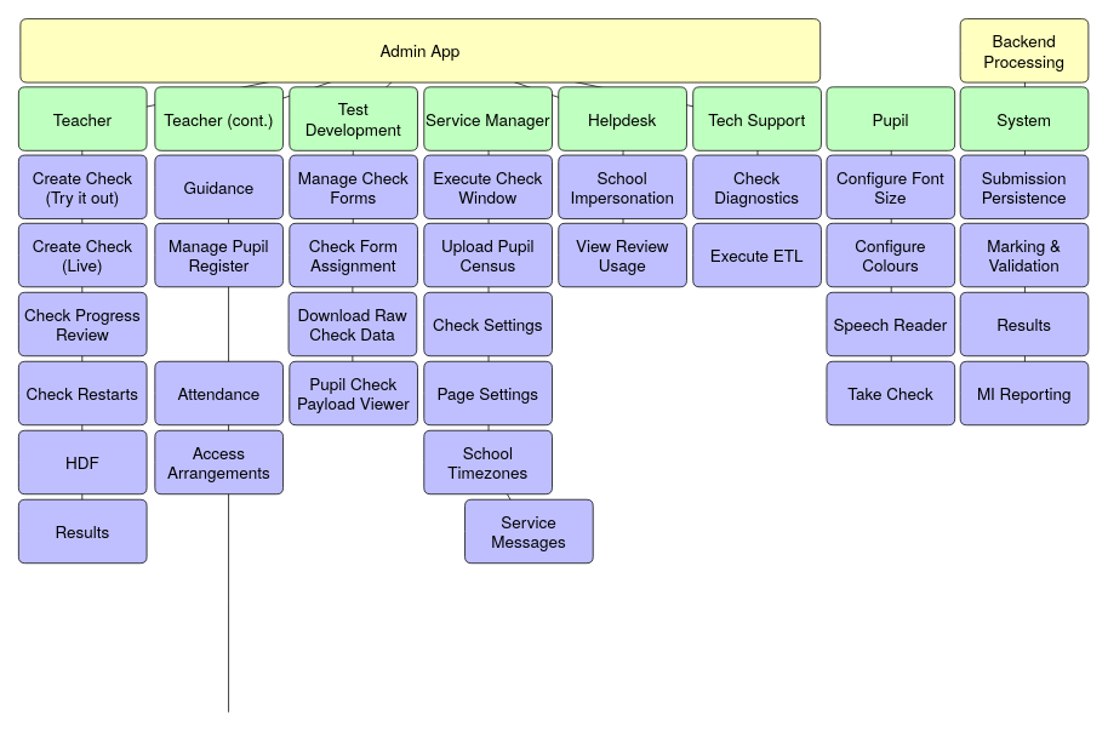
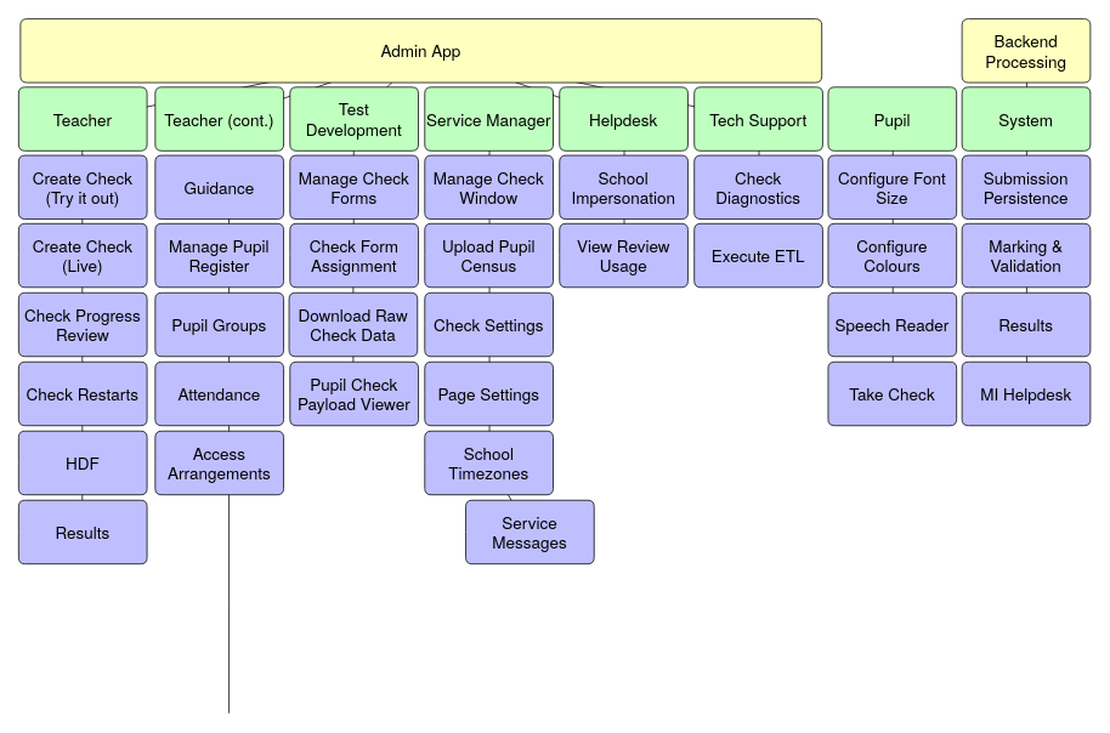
- <mxCell id="49" value="&lt;p style=&quot;align:center;margin-left:0;margin-right:0;margin-top:0px;margin-bottom:0px;text-indent:0;valign:middle;direction:ltr;&quot;&gt;&lt;font style=&quot;font-size:18px;font-family:Helvetica Neue;color:#000000;direction:ltr;letter-spacing:0px;line-height:120%;opacity:1&quot;&gt;Execute Check Window&lt;/font&gt;&lt;/p&gt;" style="verticalAlign=middle;align=center;vsdxID=52;fillColor=#bfbfff;gradientColor=none;shape=stencil(nZFdDsIgEIRPs69mAY0HqPUCnoDIKhsRGtr6d3ppNyZofCpPOzPfZpMBTNN72xFo7IecLnRnN3gwO9Cao6fMQ5nAtGCaU8p0zmmMTnRnC6lxdsjJjppojTYfD/wi8bYr3JSncC2hbF/Tbbr6EAYletZqL2DgWIEKF6Mf/RdejH6BZZhbkb44BCm1zn9bLJb8gGnf);strokeColor=#000000;spacingTop=1;spacingBottom=1;spacingLeft=1;spacingRight=1;labelBackgroundColor=none;rounded=1;html=1;whiteSpace=wrap;" parent="1" vertex="1"><mxGeometry x="466" y="170" width="141" height="70" as="geometry" /></mxCell>
+ <mxCell id="49" value="&lt;p style=&quot;align:center;margin-left:0;margin-right:0;margin-top:0px;margin-bottom:0px;text-indent:0;valign:middle;direction:ltr;&quot;&gt;&lt;font style=&quot;font-size:18px;font-family:Helvetica Neue;color:#000000;direction:ltr;letter-spacing:0px;line-height:120%;opacity:1&quot;&gt;Manage Check Window&lt;/font&gt;&lt;/p&gt;" style="verticalAlign=middle;align=center;vsdxID=52;fillColor=#bfbfff;gradientColor=none;shape=stencil(nZFdDsIgEIRPs69mAY0HqPUCnoDIKhsRGtr6d3ppNyZofCpPOzPfZpMBTNN72xFo7IecLnRnN3gwO9Cao6fMQ5nAtGCaU8p0zmmMTnRnC6lxdsjJjppojTYfD/wi8bYr3JSncC2hbF/Tbbr6EAYletZqL2DgWIEKF6Mf/RdejH6BZZhbkb44BCm1zn9bLJb8gGnf);strokeColor=#000000;spacingTop=1;spacingBottom=1;spacingLeft=1;spacingRight=1;labelBackgroundColor=none;rounded=1;html=1;whiteSpace=wrap;" parent="1" vertex="1"><mxGeometry x="466" y="170" width="141" height="70" as="geometry" /></mxCell>
+ <mxCell id="64" value="&lt;p style=&quot;align:center;margin-left:0;margin-right:0;margin-top:0px;margin-bottom:0px;text-indent:0;valign:middle;direction:ltr;&quot;&gt;&lt;font style=&quot;font-size:18px;font-family:Helvetica Neue;color:#000000;direction:ltr;letter-spacing:0px;line-height:120%;opacity:1&quot;&gt;Pupil Groups&lt;/font&gt;&lt;/p&gt;" style="verticalAlign=middle;align=center;vsdxID=67;fillColor=#bfbfff;gradientColor=none;shape=stencil(nZFdDsIgEIRPs69mAY0HqPUCnoDIKhsRGtr6d3ppNyZofCpPOzPfZpMBTNN72xFo7IecLnRnN3gwO9Cao6fMQ5nAtGCaU8p0zmmMTnRnC6lxdsjJjppojTYfD/wi8bYr3JSncC2hbF/Tbbr6EAYletZqL2DgWIEKF6Mf/RdejH6BZZhbkb44BCm1zn9bLJb8gGnf);strokeColor=#000000;spacingTop=1;spacingBottom=1;spacingLeft=1;spacingRight=1;labelBackgroundColor=none;rounded=1;html=1;whiteSpace=wrap;" parent="1" vertex="1"><mxGeometry x="170" y="321" width="141" height="70" as="geometry" /></mxCell>
- <mxCell id="80" value="&lt;p style=&quot;align:center;margin-left:0;margin-right:0;margin-top:0px;margin-bottom:0px;text-indent:0;valign:middle;direction:ltr;&quot;&gt;&lt;font style=&quot;font-size:18px;font-family:Helvetica Neue;color:#000000;direction:ltr;letter-spacing:0px;line-height:120%;opacity:1&quot;&gt;MI Reporting&lt;/font&gt;&lt;/p&gt;" style="verticalAlign=middle;align=center;vsdxID=83;fillColor=#bfbfff;gradientColor=none;shape=stencil(nZFdDsIgEIRPs69mAY0HqPUCnoDIKhsRGtr6d3ppNyZofCpPOzPfZpMBTNN72xFo7IecLnRnN3gwO9Cao6fMQ5nAtGCaU8p0zmmMTnRnC6lxdsjJjppojTYfD/wi8bYr3JSncC2hbF/Tbbr6EAYletZqL2DgWIEKF6Mf/RdejH6BZZhbkb44BCm1zn9bLJb8gGnf);strokeColor=#000000;spacingTop=1;spacingBottom=1;spacingLeft=1;spacingRight=1;labelBackgroundColor=none;rounded=1;html=1;whiteSpace=wrap;" parent="1" vertex="1"><mxGeometry x="1056" y="397" width="141" height="70" as="geometry" /></mxCell>
+ <mxCell id="80" value="&lt;p style=&quot;align:center;margin-left:0;margin-right:0;margin-top:0px;margin-bottom:0px;text-indent:0;valign:middle;direction:ltr;&quot;&gt;&lt;font style=&quot;font-size:18px;font-family:Helvetica Neue;color:#000000;direction:ltr;letter-spacing:0px;line-height:120%;opacity:1&quot;&gt;MI Helpdesk&lt;/font&gt;&lt;/p&gt;" style="verticalAlign=middle;align=center;vsdxID=83;fillColor=#bfbfff;gradientColor=none;shape=stencil(nZFdDsIgEIRPs69mAY0HqPUCnoDIKhsRGtr6d3ppNyZofCpPOzPfZpMBTNN72xFo7IecLnRnN3gwO9Cao6fMQ5nAtGCaU8p0zmmMTnRnC6lxdsjJjppojTYfD/wi8bYr3JSncC2hbF/Tbbr6EAYletZqL2DgWIEKF6Mf/RdejH6BZZhbkb44BCm1zn9bLJb8gGnf);strokeColor=#000000;spacingTop=1;spacingBottom=1;spacingLeft=1;spacingRight=1;labelBackgroundColor=none;rounded=1;html=1;whiteSpace=wrap;" parent="1" vertex="1"><mxGeometry x="1056" y="397" width="141" height="70" as="geometry" /></mxCell>
